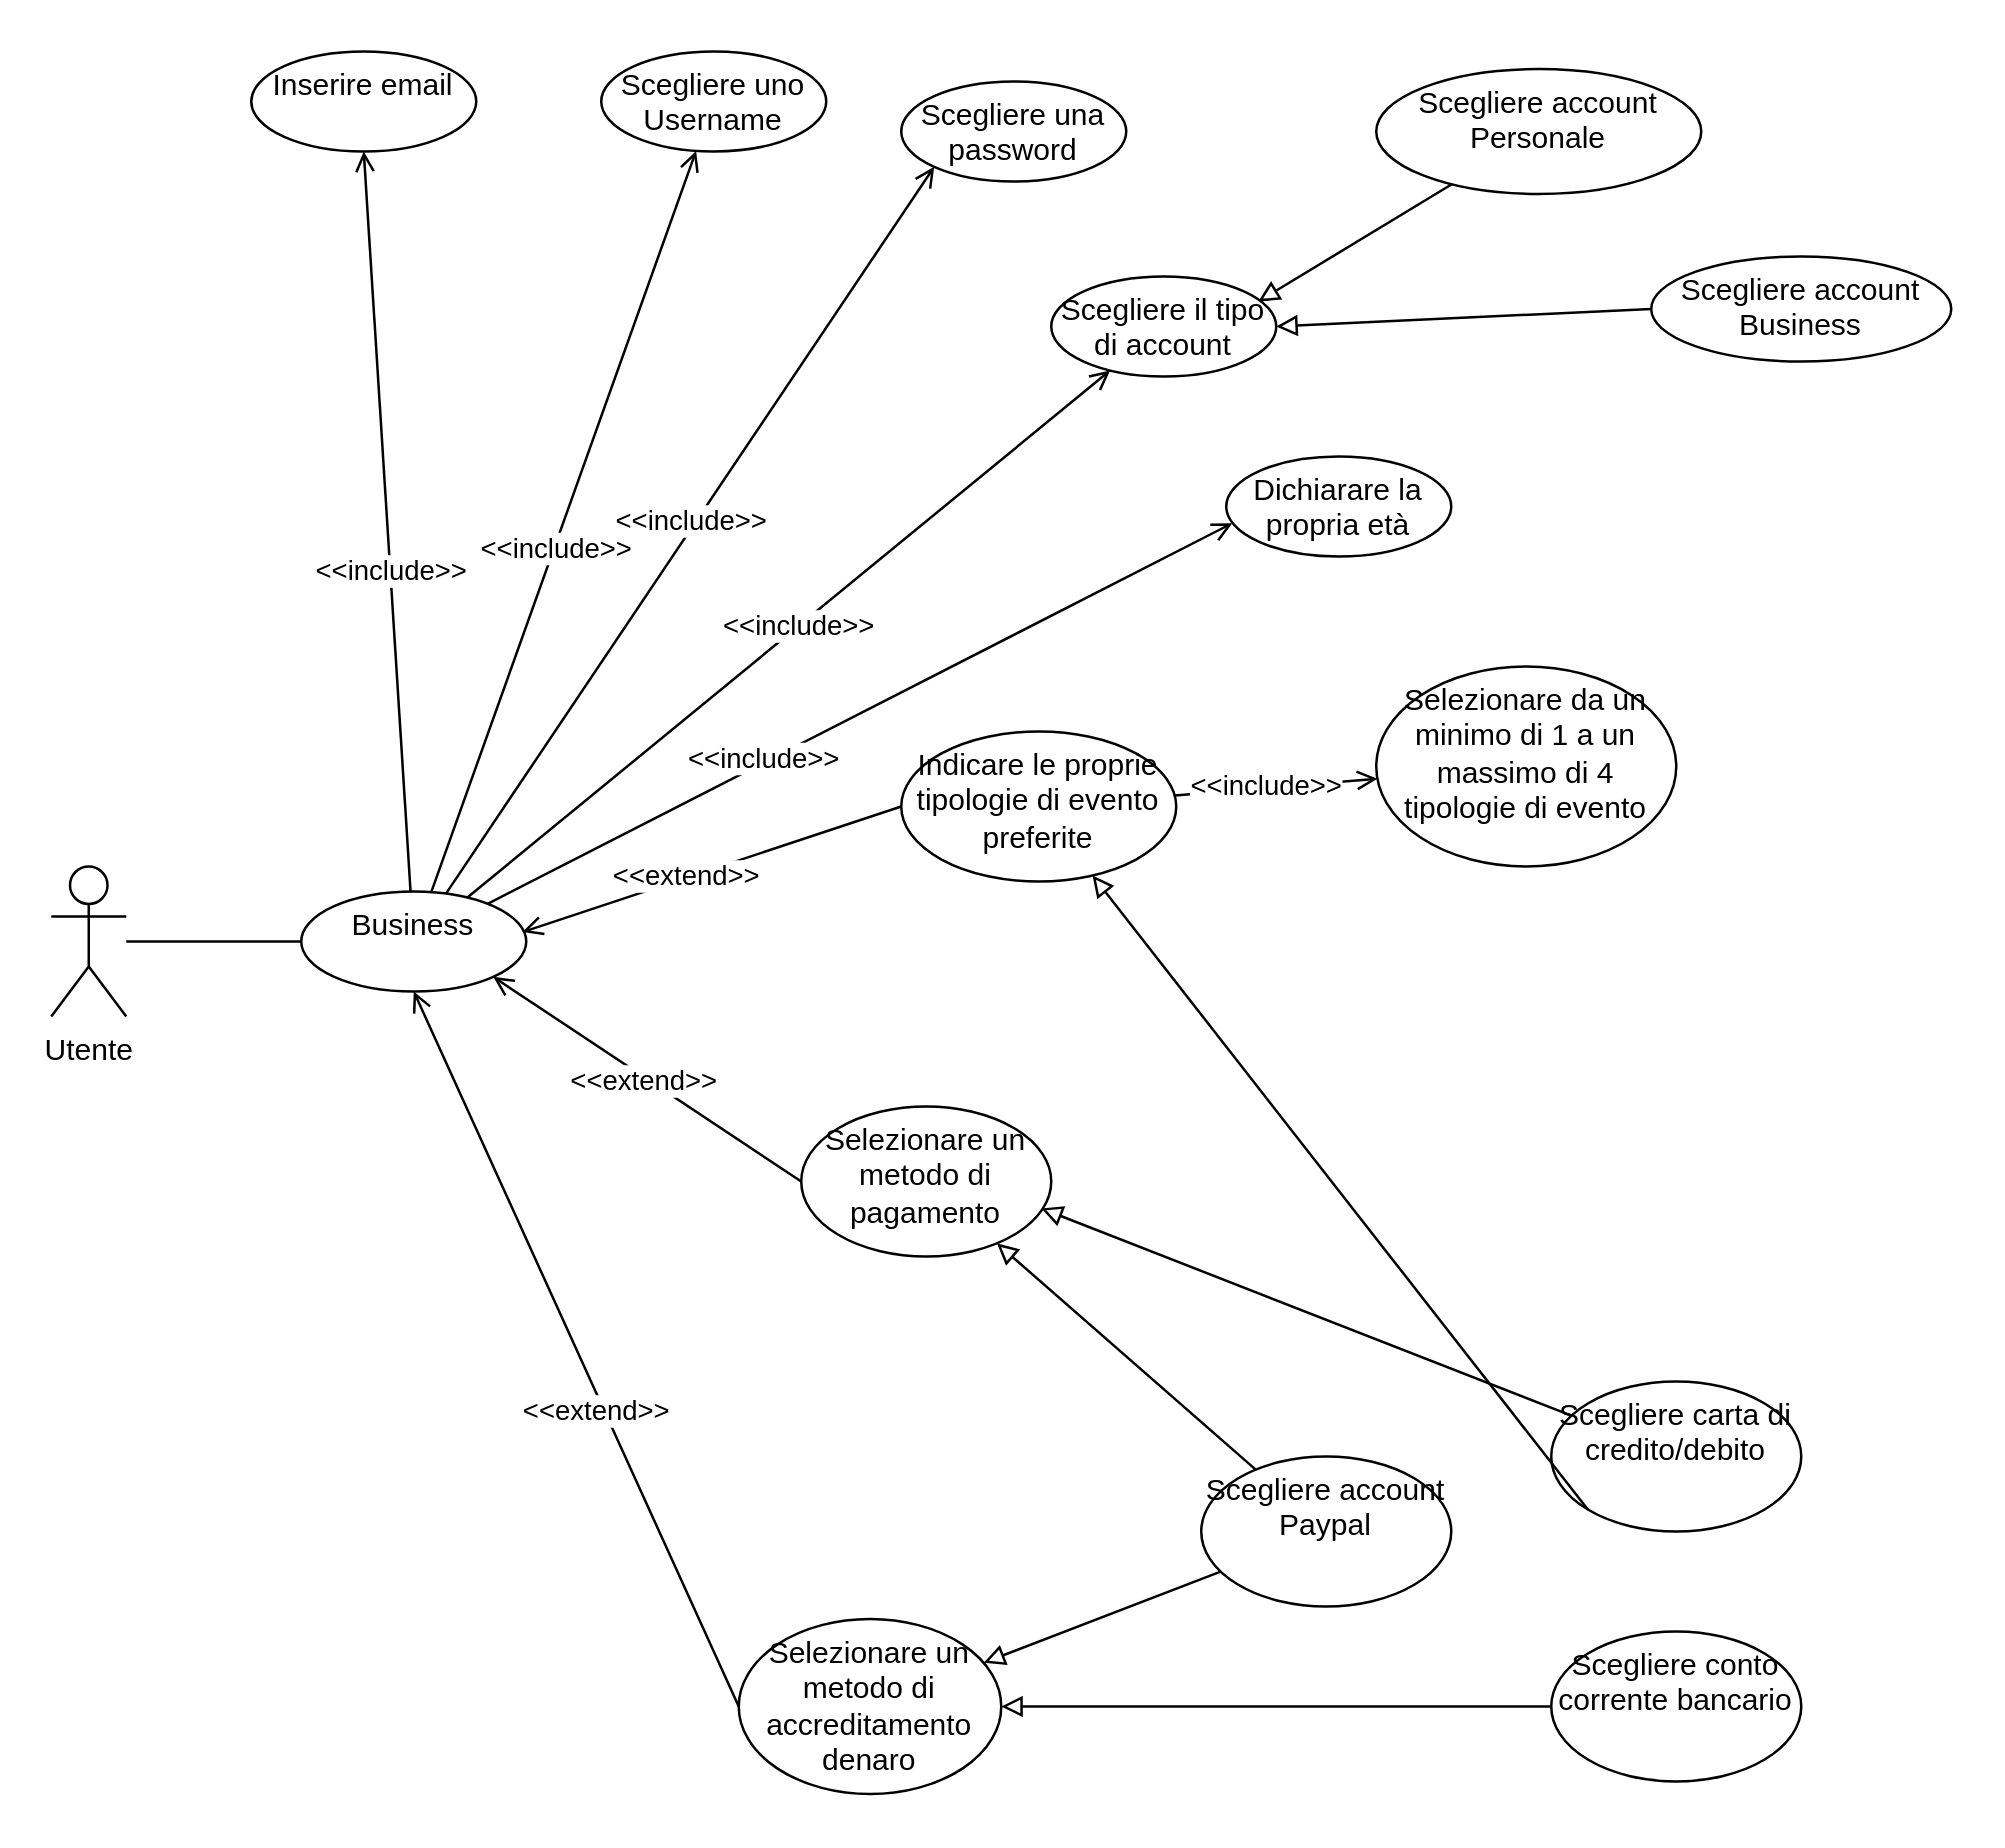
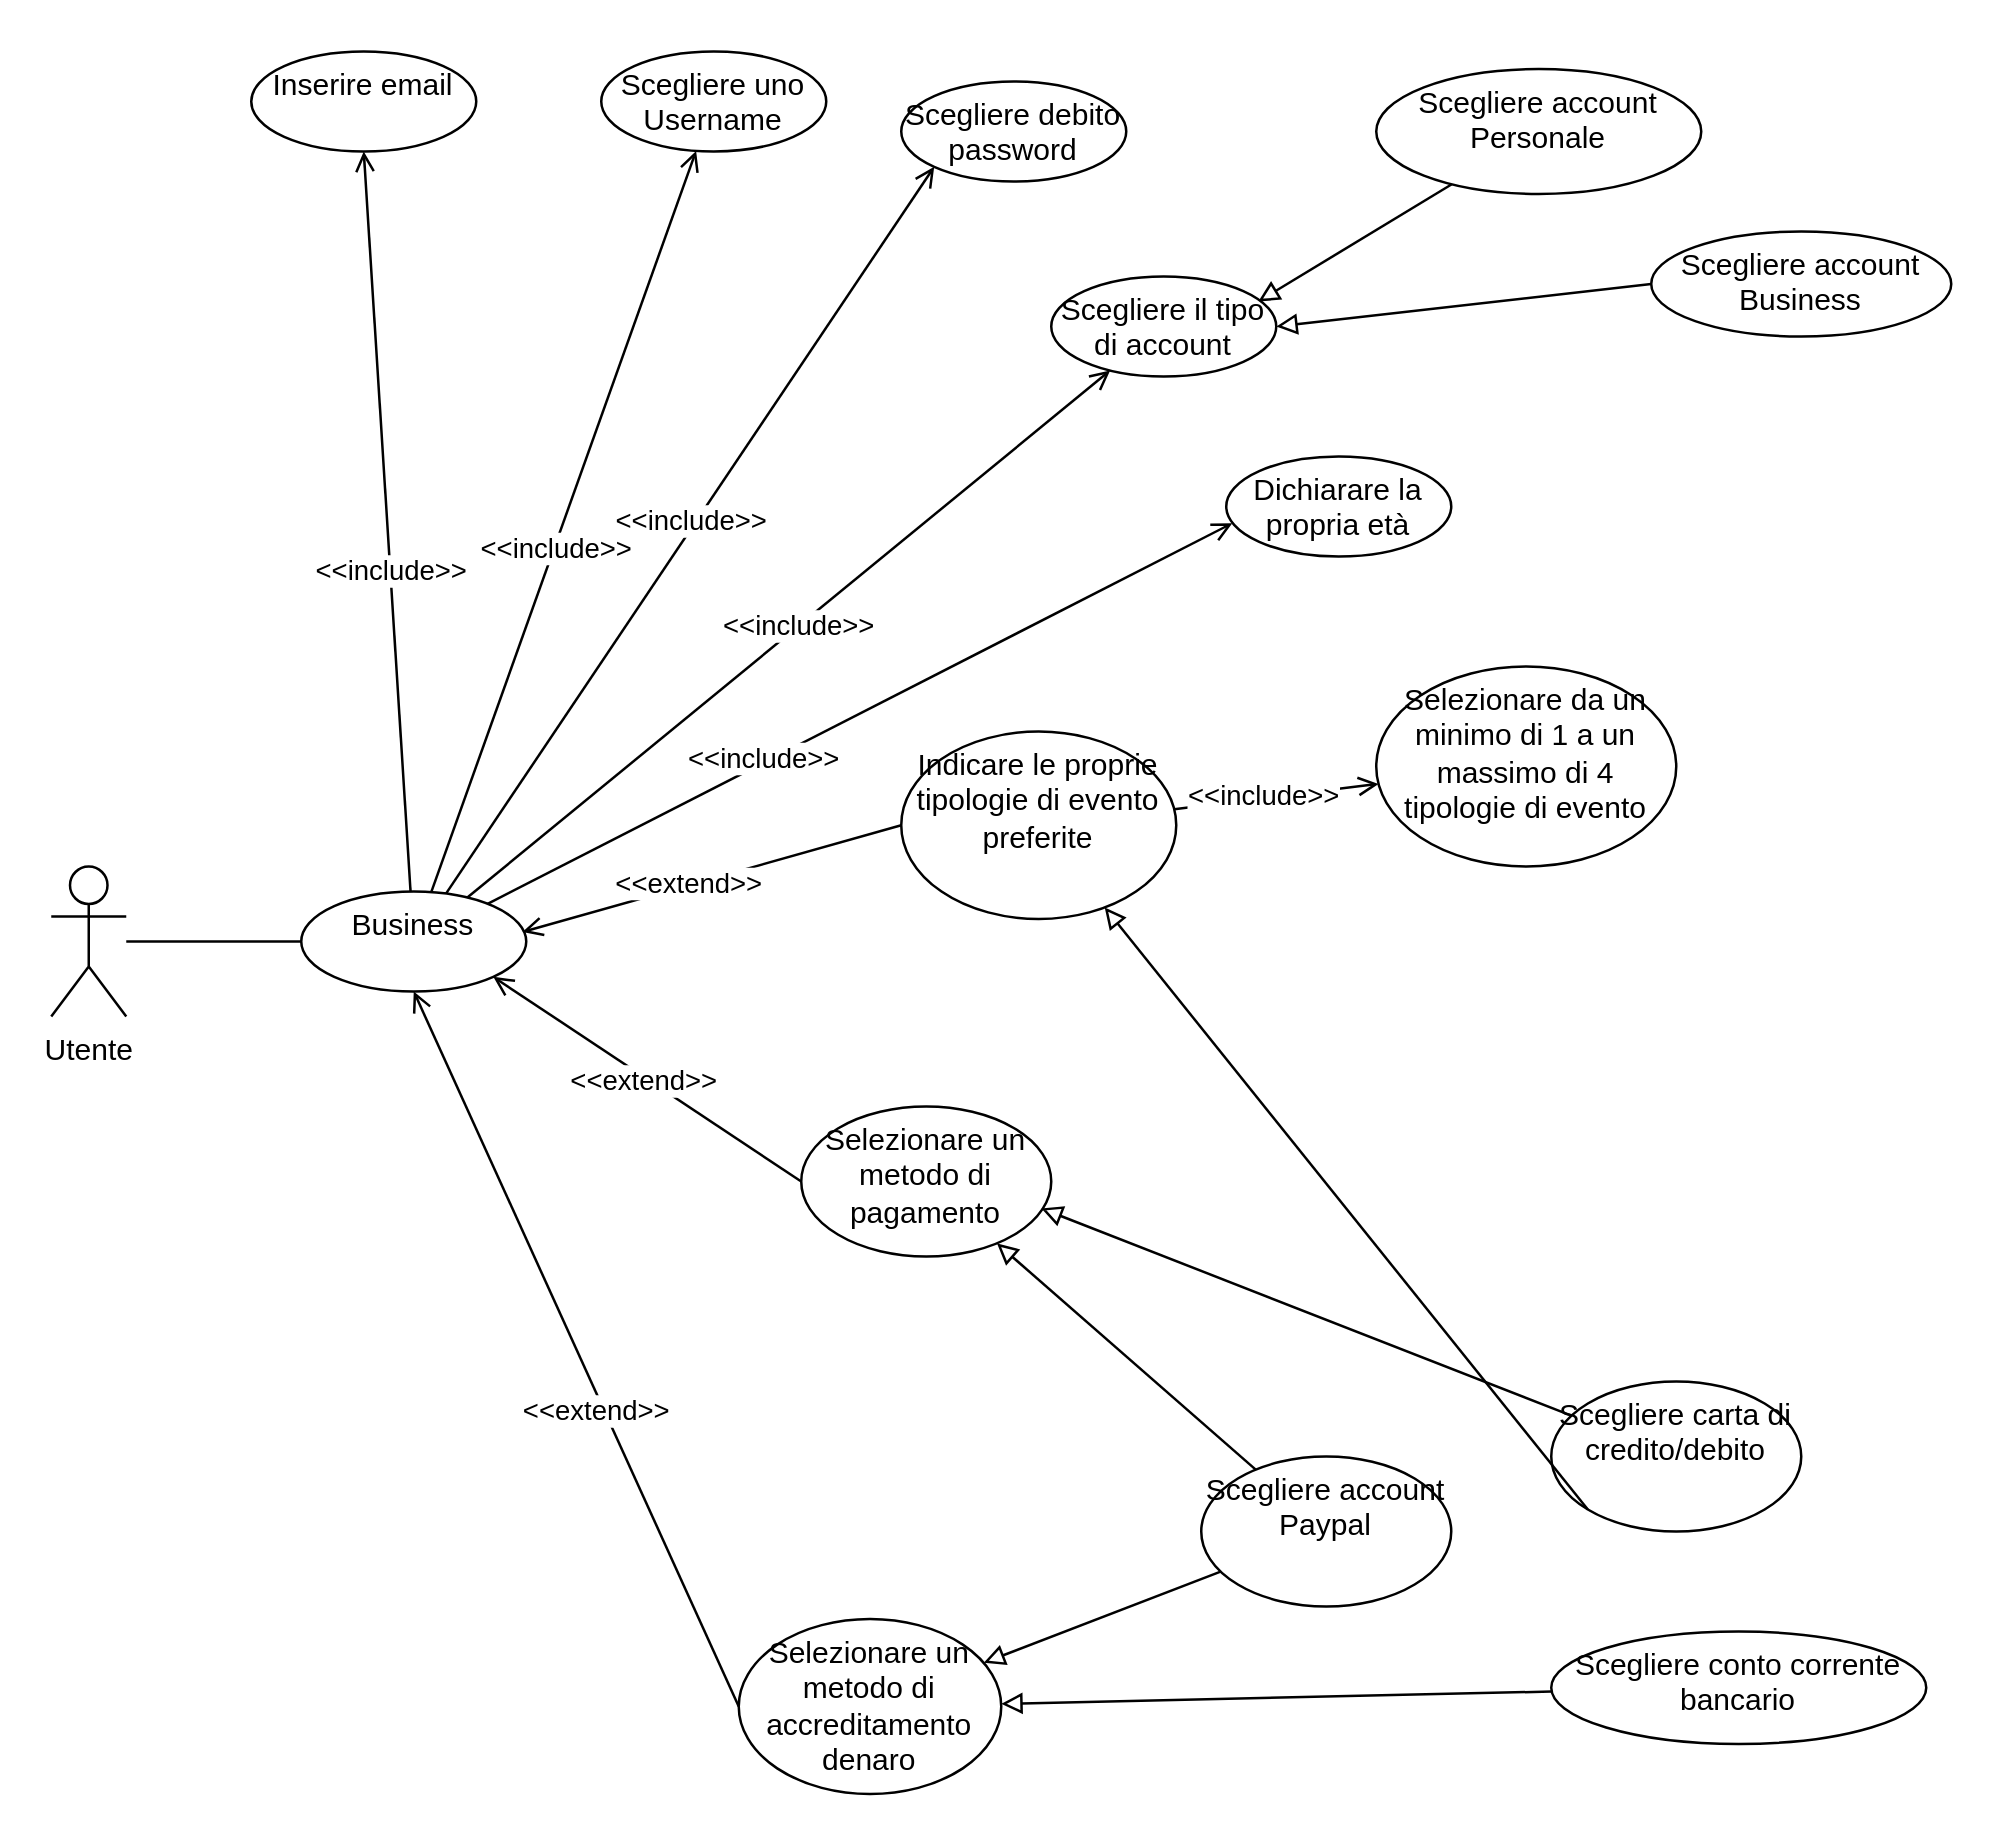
- <mxCell id="17" value="Scegliere una password" style="ellipse;whiteSpace=wrap;html=1;verticalAlign=top;" parent="1" vertex="1"><mxGeometry x="360" y="32" width="90" height="40" as="geometry" /></mxCell>
+ <mxCell id="17" value="Scegliere debito password" style="ellipse;whiteSpace=wrap;html=1;verticalAlign=top;" parent="1" vertex="1"><mxGeometry x="360" y="32" width="90" height="40" as="geometry" /></mxCell>
- <mxCell id="36" value="Scegliere account Business" style="ellipse;whiteSpace=wrap;html=1;verticalAlign=top;" parent="1" vertex="1"><mxGeometry x="660" y="102" width="120" height="42" as="geometry" /></mxCell>
+ <mxCell id="36" value="Scegliere account Business" style="ellipse;whiteSpace=wrap;html=1;verticalAlign=top;" parent="1" vertex="1"><mxGeometry x="660" y="92" width="120" height="42" as="geometry" /></mxCell>
- <mxCell id="28" value="Indicare le proprie tipologie di evento preferite" style="ellipse;whiteSpace=wrap;html=1;verticalAlign=top;" parent="1" vertex="1"><mxGeometry x="360" y="292" width="110" height="60" as="geometry" /></mxCell>
+ <mxCell id="28" value="Indicare le proprie tipologie di evento preferite" style="ellipse;whiteSpace=wrap;html=1;verticalAlign=top;" parent="1" vertex="1"><mxGeometry x="360" y="292" width="110" height="75" as="geometry" /></mxCell>
- <mxCell id="43" value="Scegliere conto corrente bancario" style="ellipse;whiteSpace=wrap;html=1;verticalAlign=top;" vertex="1" parent="1"><mxGeometry x="620" y="652" width="100" height="60" as="geometry" /></mxCell>
+ <mxCell id="43" value="Scegliere conto corrente bancario" style="ellipse;whiteSpace=wrap;html=1;verticalAlign=top;" vertex="1" parent="1"><mxGeometry x="620" y="652" width="150" height="45" as="geometry" /></mxCell>
